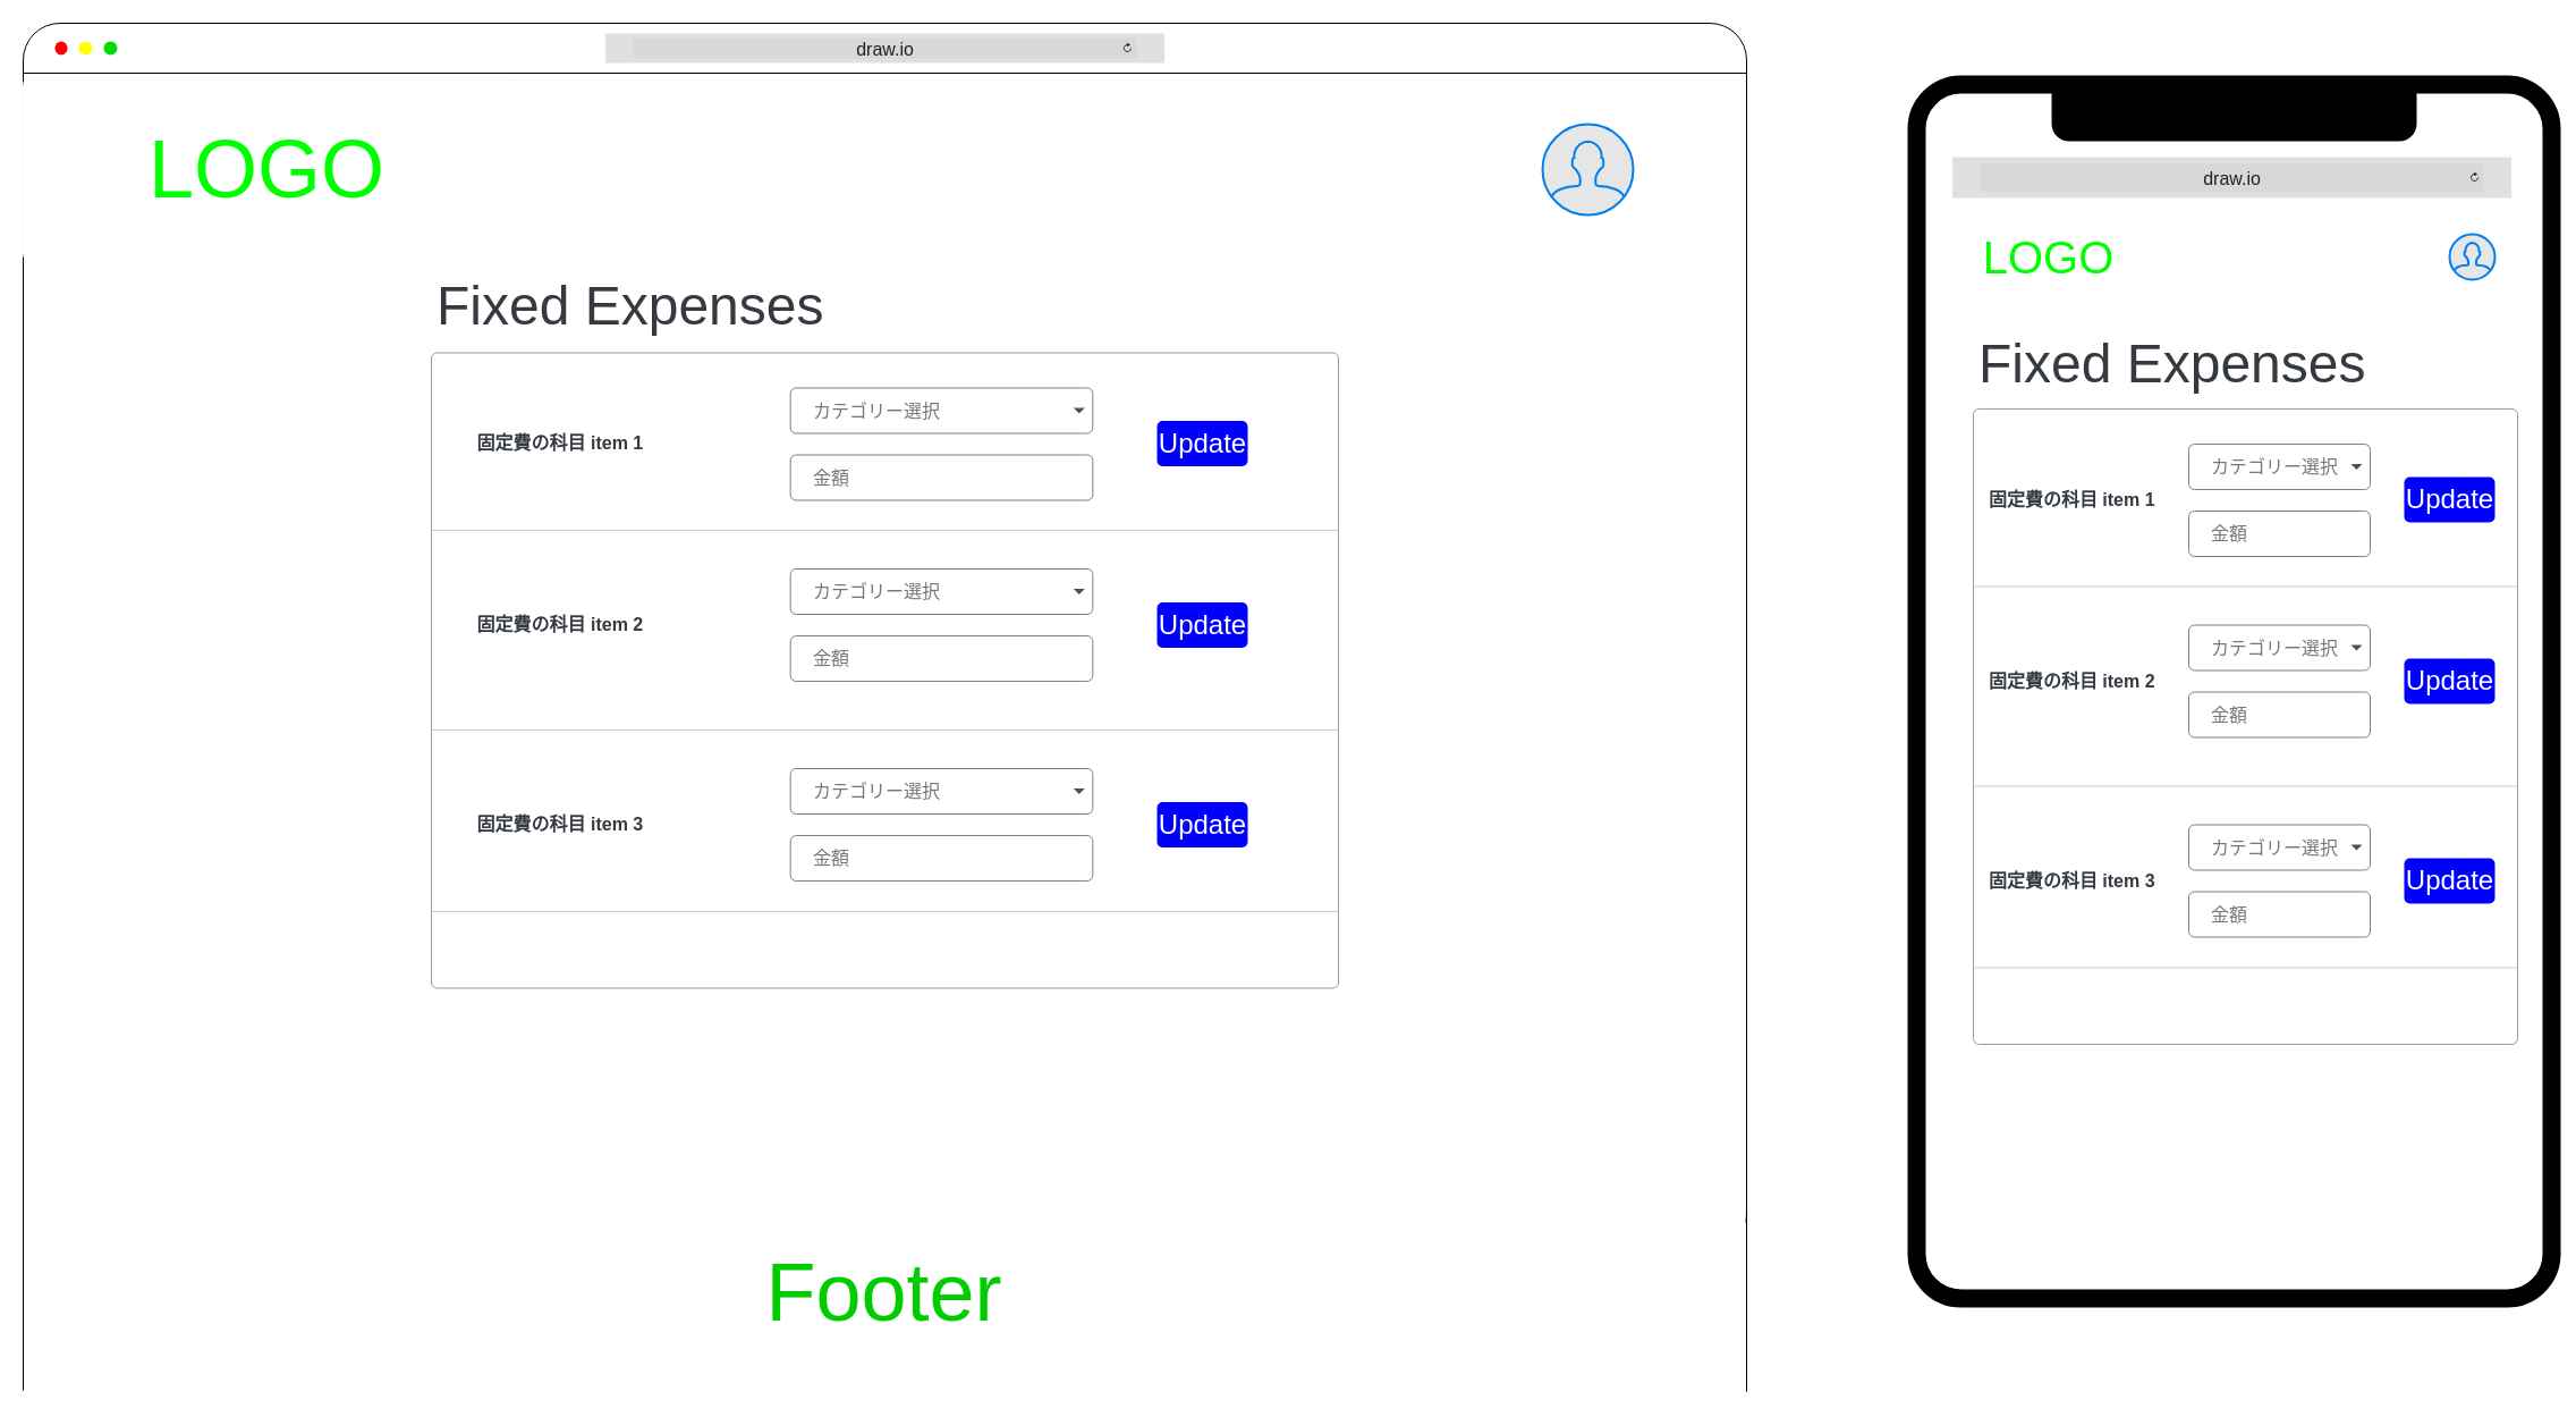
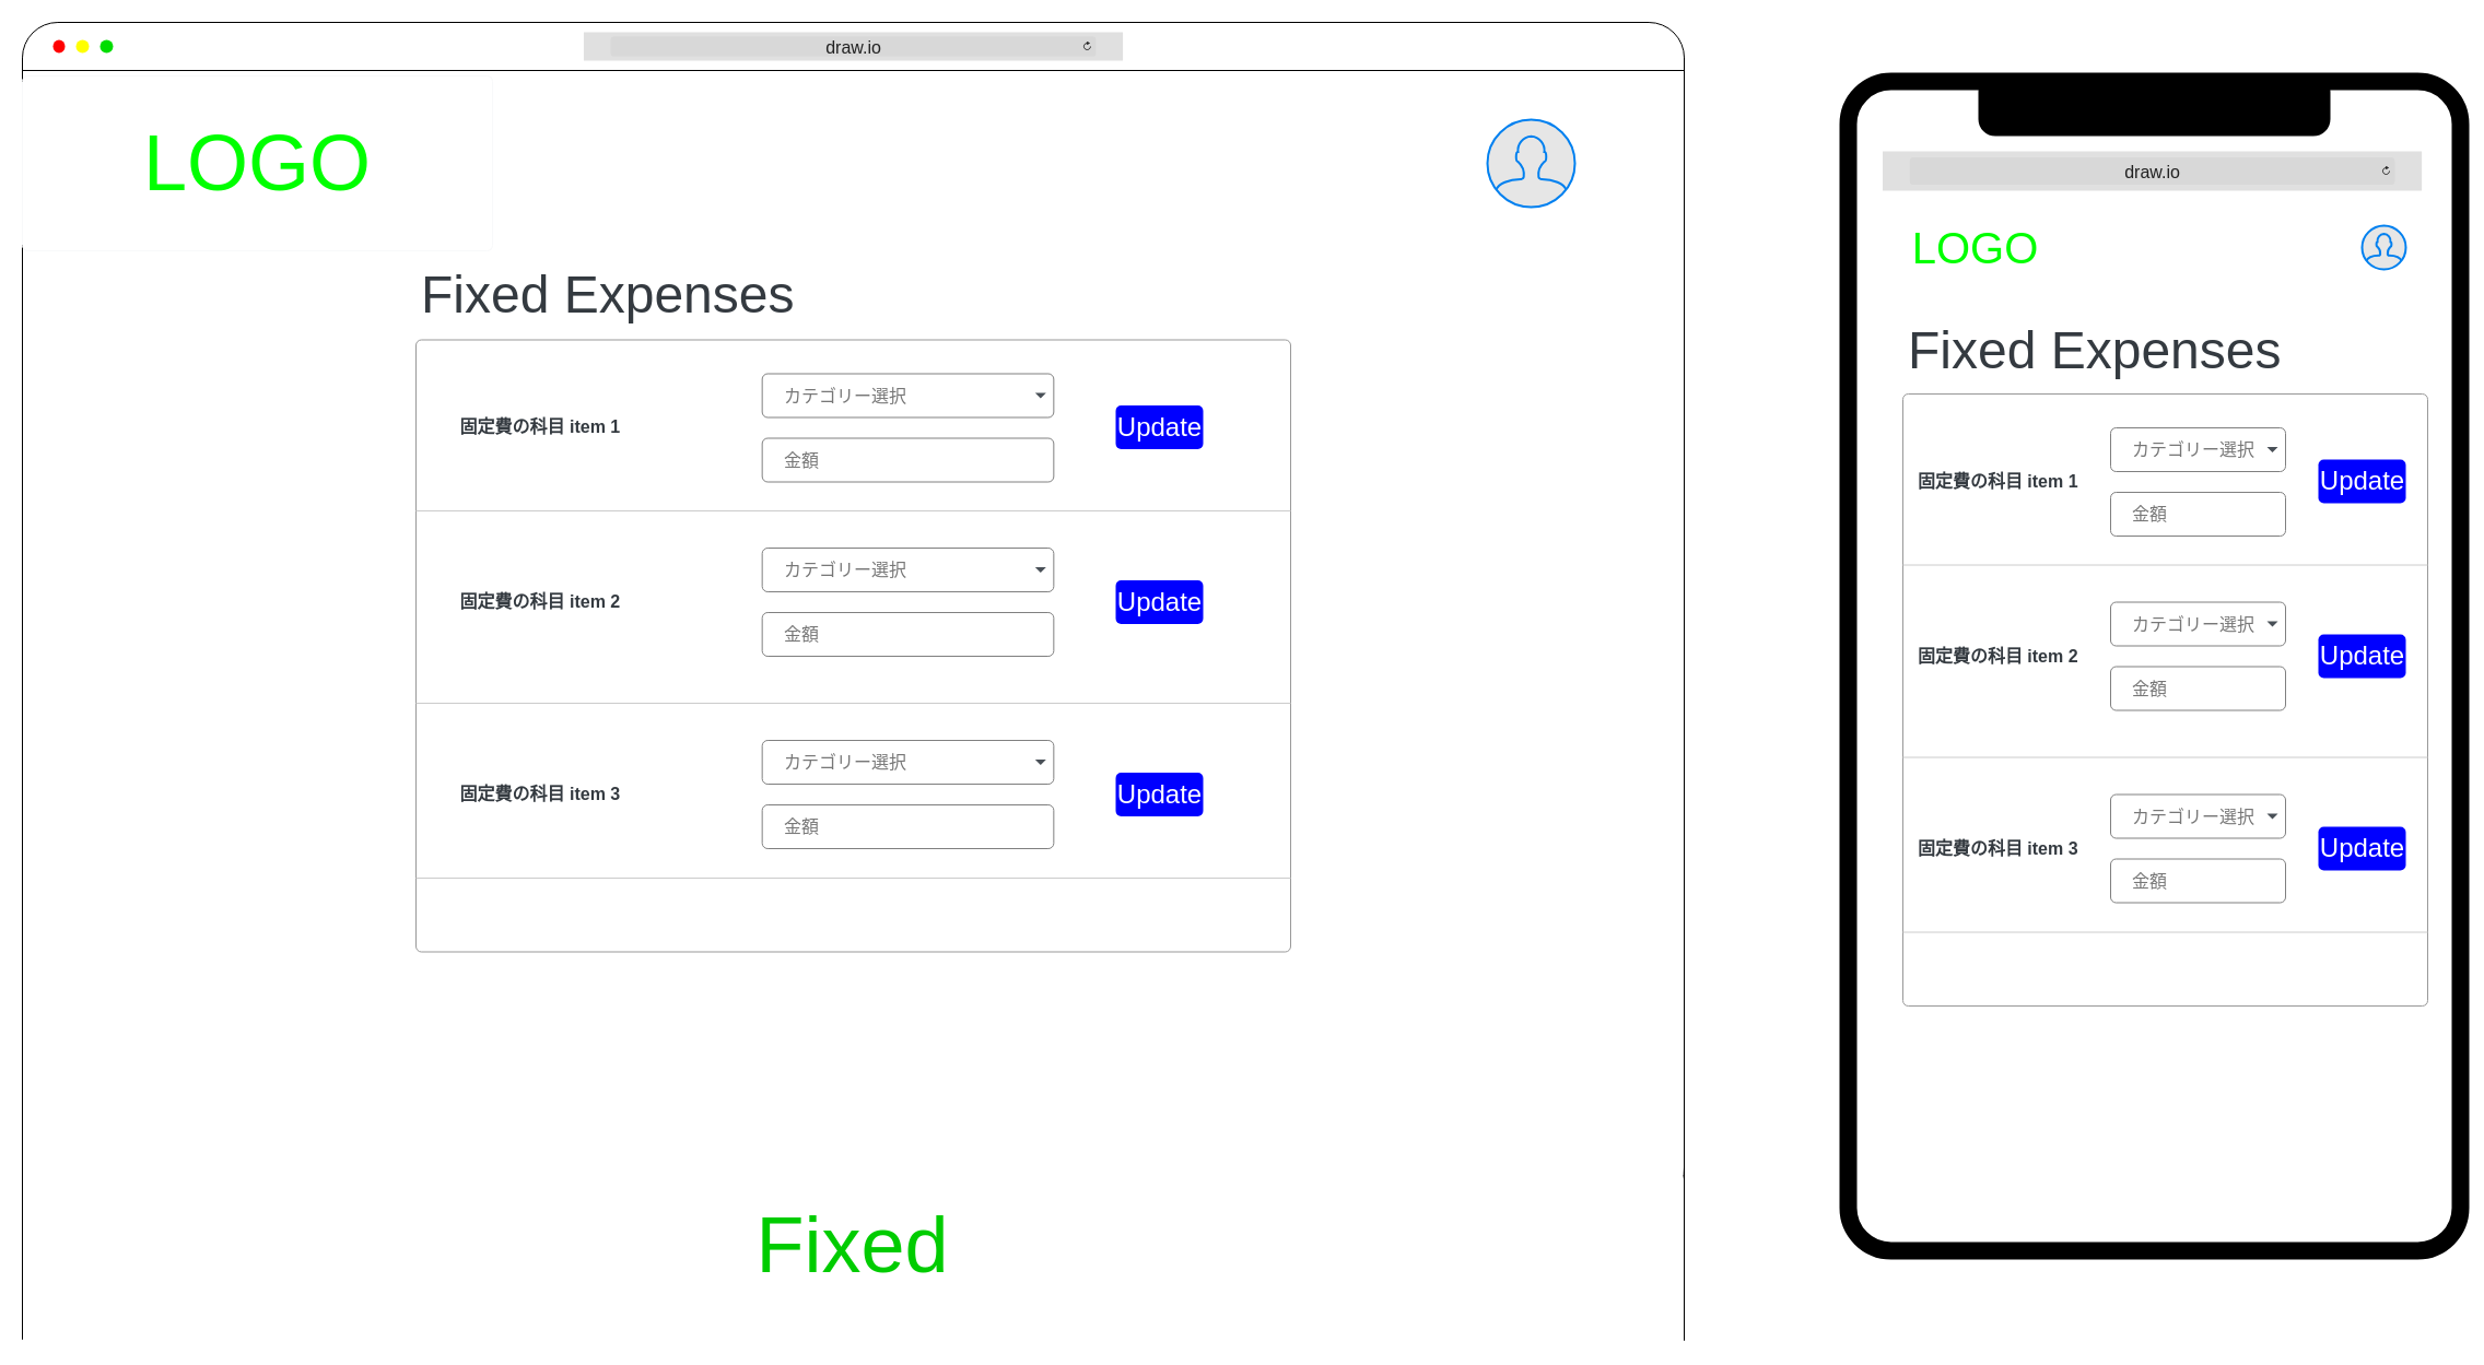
- <mxCell id="10" value="Footer" style="rounded=0;whiteSpace=wrap;html=1;shadow=0;fontSize=72;fontColor=#00CC00;strokeWidth=2;fillColor=#FFFFFF;strokeColor=none;" vertex="1" parent="1"><mxGeometry x="20" y="1052.25" width="1519" height="173" as="geometry" /></mxCell>
+ <mxCell id="10" value="Fixed" style="rounded=0;whiteSpace=wrap;html=1;shadow=0;fontSize=72;fontColor=#00CC00;strokeWidth=2;fillColor=#FFFFFF;strokeColor=none;" vertex="1" parent="1"><mxGeometry x="20" y="1052.25" width="1519" height="173" as="geometry" /></mxCell>
